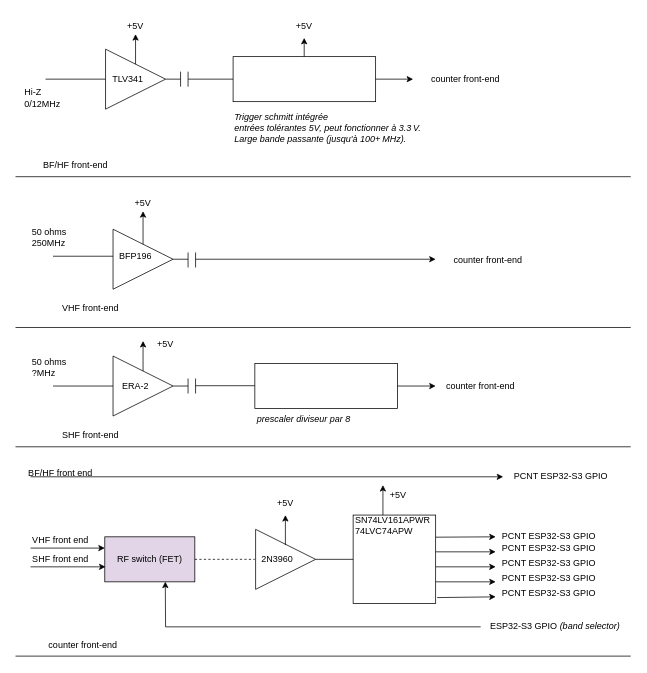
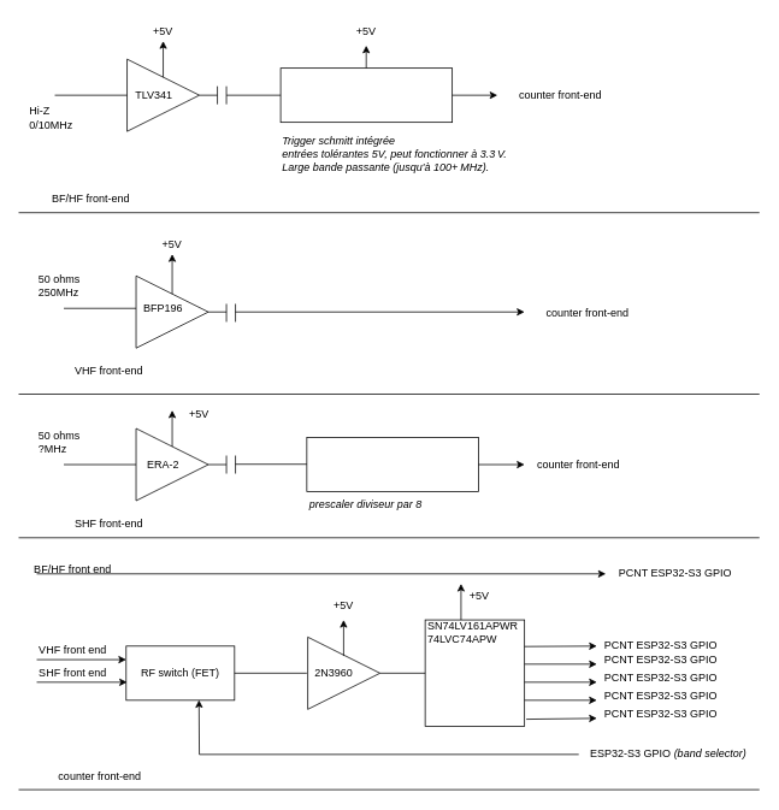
- <mxCell id="22" value="Hi-Z&lt;div&gt;0/12MHz&lt;/div&gt;" style="text;html=1;align=left;verticalAlign=middle;whiteSpace=wrap;rounded=0;" vertex="1" parent="1"><mxGeometry x="30" y="115" width="60" height="30" as="geometry" /></mxCell>
+ <mxCell id="22" value="Hi-Z&lt;div&gt;0/10MHz&lt;/div&gt;" style="text;html=1;align=left;verticalAlign=middle;whiteSpace=wrap;rounded=0;" vertex="1" parent="1"><mxGeometry x="30" y="115" width="60" height="30" as="geometry" /></mxCell>
- <mxCell id="57" value="RF switch (FET)" style="rounded=0;whiteSpace=wrap;html=1;fillColor=#e1d5e7;" vertex="1" parent="1"><mxGeometry x="139" y="715" width="120" height="60" as="geometry" /></mxCell>
+ <mxCell id="57" value="RF switch (FET)" style="rounded=0;whiteSpace=wrap;html=1;" vertex="1" parent="1"><mxGeometry x="139" y="715" width="120" height="60" as="geometry" /></mxCell>
- <mxCell id="67" value="" style="endArrow=none;html=1;rounded=0;exitX=1;exitY=0.5;exitDx=0;exitDy=0;entryX=0;entryY=0.5;entryDx=0;entryDy=0;dashed=1;" edge="1" parent="1" source="57" target="66"><mxGeometry width="50" height="50" relative="1" as="geometry"><mxPoint x="480" y="605" as="sourcePoint" /><mxPoint x="530" y="555" as="targetPoint" /></mxGeometry></mxCell>
+ <mxCell id="67" value="" style="endArrow=none;html=1;rounded=0;exitX=1;exitY=0.5;exitDx=0;exitDy=0;entryX=0;entryY=0.5;entryDx=0;entryDy=0;" edge="1" parent="1" source="57" target="66"><mxGeometry width="50" height="50" relative="1" as="geometry"><mxPoint x="480" y="605" as="sourcePoint" /><mxPoint x="530" y="555" as="targetPoint" /></mxGeometry></mxCell>
